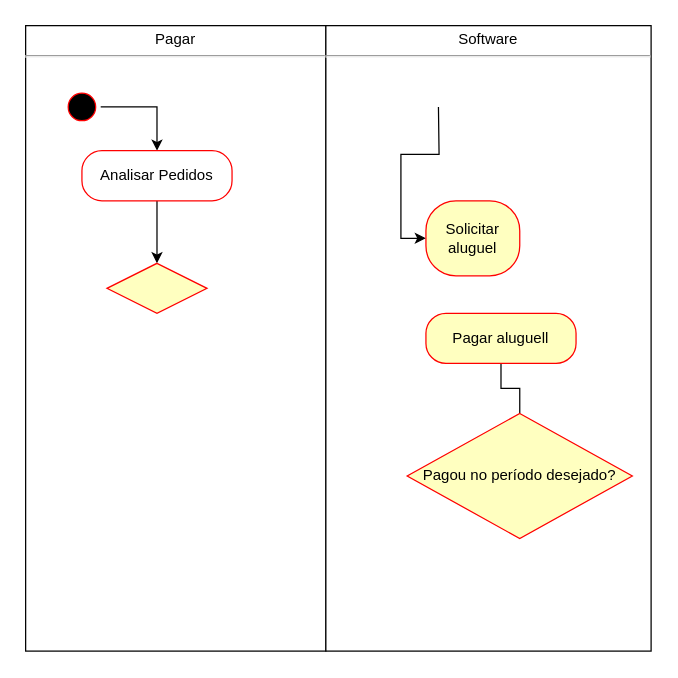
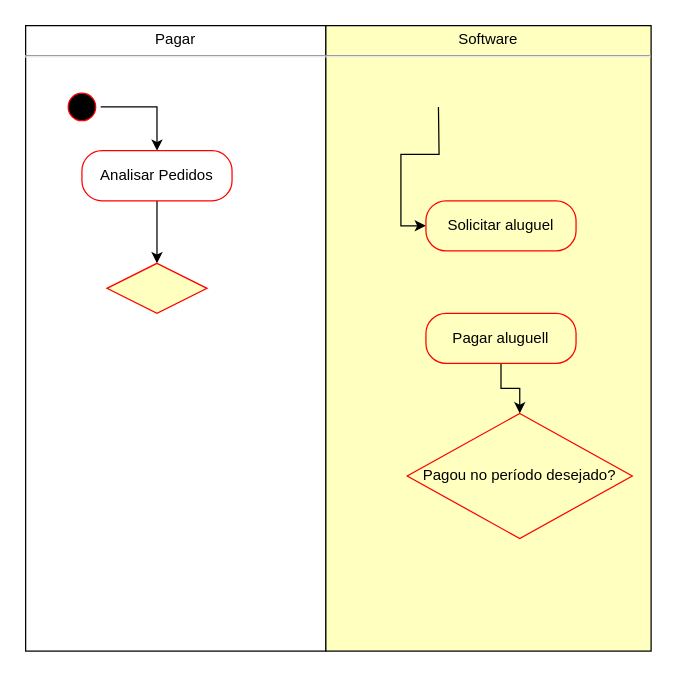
- <mxCell id="3" value="&lt;p style=&quot;margin: 4px 0px 0px ; text-align: center&quot;&gt;Software&lt;/p&gt;&lt;hr&gt;&lt;p style=&quot;margin: 0px ; margin-left: 8px&quot;&gt;&lt;br&gt;&lt;/p&gt;" style="verticalAlign=top;align=left;overflow=fill;fontSize=12;fontFamily=Helvetica;html=1;" vertex="1" parent="1"><mxGeometry x="260" y="20" width="260" height="500" as="geometry" /></mxCell>
+ <mxCell id="3" value="&lt;p style=&quot;margin: 4px 0px 0px ; text-align: center&quot;&gt;Software&lt;/p&gt;&lt;hr&gt;&lt;p style=&quot;margin: 0px ; margin-left: 8px&quot;&gt;&lt;br&gt;&lt;/p&gt;" style="verticalAlign=top;align=left;overflow=fill;fontSize=12;fontFamily=Helvetica;html=1;fillColor=#ffffc0;" vertex="1" parent="1"><mxGeometry x="260" y="20" width="260" height="500" as="geometry" /></mxCell>
- <mxCell id="7" value="Solicitar aluguel" style="rounded=1;whiteSpace=wrap;html=1;arcSize=40;fontColor=#000000;fillColor=#ffffc0;strokeColor=#ff0000;" vertex="1" parent="1"><mxGeometry x="340" y="160" width="75" height="60" as="geometry" /></mxCell>
+ <mxCell id="7" value="Solicitar aluguel" style="rounded=1;whiteSpace=wrap;html=1;arcSize=40;fontColor=#000000;fillColor=#ffffc0;strokeColor=#ff0000;" vertex="1" parent="1"><mxGeometry x="340" y="160" width="120" height="40" as="geometry" /></mxCell>
- <mxCell id="11" style="edgeStyle=orthogonalEdgeStyle;rounded=0;orthogonalLoop=1;jettySize=auto;html=1;exitX=0.5;exitY=1;exitDx=0;exitDy=0;entryX=0.5;entryY=0;entryDx=0;entryDy=0;endArrow=none;" edge="1" parent="1" source="12" target="13"><mxGeometry relative="1" as="geometry" /></mxCell>
+ <mxCell id="11" style="edgeStyle=orthogonalEdgeStyle;rounded=0;orthogonalLoop=1;jettySize=auto;html=1;exitX=0.5;exitY=1;exitDx=0;exitDy=0;entryX=0.5;entryY=0;entryDx=0;entryDy=0;" edge="1" parent="1" source="12" target="13"><mxGeometry relative="1" as="geometry" /></mxCell>
